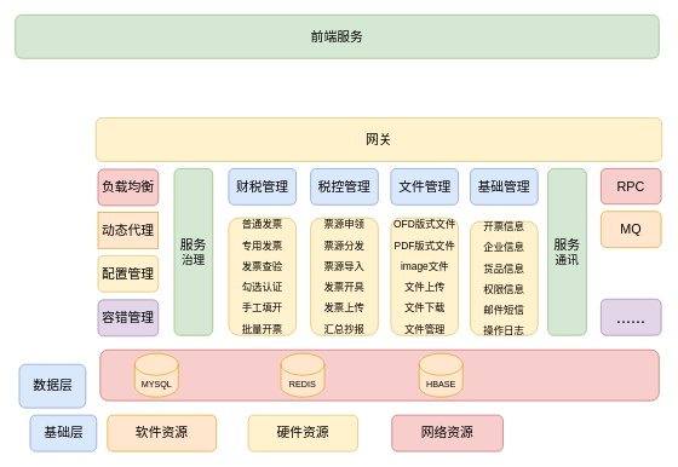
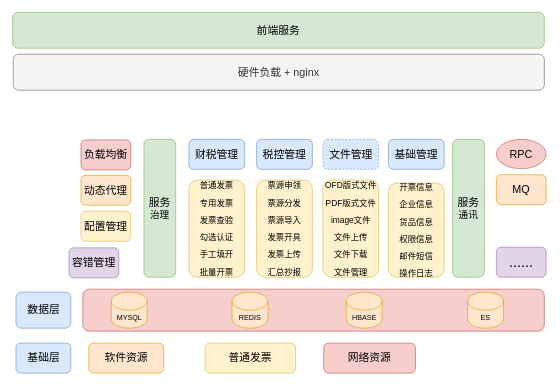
+ <mxCell id="21" value="&lt;font style=&quot;font-size: 18px&quot;&gt;硬件负载 + nginx&lt;/font&gt;" style="rounded=1;whiteSpace=wrap;html=1;fillColor=#f5f5f5;strokeColor=#666666;fontColor=#333333;" vertex="1" parent="1"><mxGeometry x="21" y="90" width="886" height="60" as="geometry" /></mxCell>
- <mxCell id="15" value="&lt;font style=&quot;font-size: 18px&quot;&gt;网关&lt;/font&gt;" style="rounded=1;whiteSpace=wrap;html=1;fillColor=#fff2cc;strokeColor=#d6b656;" vertex="1" parent="1"><mxGeometry x="131" y="162" width="780" height="60" as="geometry" /></mxCell>
- <mxCell id="24" value="&lt;font style=&quot;font-size: 18px&quot;&gt;RPC&lt;/font&gt;" style="rounded=1;whiteSpace=wrap;html=1;fillColor=#f8cecc;strokeColor=#b85450;" vertex="1" parent="1"><mxGeometry x="827" y="232" width="83" height="49" as="geometry" /></mxCell>
+ <mxCell id="24" value="&lt;font style=&quot;font-size: 18px&quot;&gt;RPC&lt;/font&gt;" style="ellipse;whiteSpace=wrap;html=1;fillColor=#f8cecc;strokeColor=#b85450;" vertex="1" parent="1"><mxGeometry x="827" y="232" width="83" height="49" as="geometry" /></mxCell>
- <mxCell id="8" value="&lt;font style=&quot;font-size: 18px&quot;&gt;文件管理&lt;/font&gt;" style="rounded=1;whiteSpace=wrap;html=1;fillColor=#dae8fc;strokeColor=#6c8ebf;" vertex="1" parent="1"><mxGeometry x="537.5" y="232" width="93" height="50" as="geometry" /></mxCell>
+ <mxCell id="8" value="&lt;font style=&quot;font-size: 18px&quot;&gt;文件管理&lt;/font&gt;" style="rounded=1;whiteSpace=wrap;html=1;fillColor=#dae8fc;strokeColor=#6c8ebf;dashed=1;" vertex="1" parent="1"><mxGeometry x="537.5" y="232" width="93" height="50" as="geometry" /></mxCell>
- <mxCell id="18" value="&lt;font style=&quot;font-size: 18px&quot;&gt;动态代理&lt;/font&gt;" style="whiteSpace=wrap;html=1;fillColor=#ffe6cc;strokeColor=#d79b00;rounded=0;" vertex="1" parent="1"><mxGeometry x="134" y="292" width="83" height="50" as="geometry" /></mxCell>
+ <mxCell id="18" value="&lt;font style=&quot;font-size: 18px&quot;&gt;动态代理&lt;/font&gt;" style="rounded=1;whiteSpace=wrap;html=1;fillColor=#ffe6cc;strokeColor=#d79b00;" vertex="1" parent="1"><mxGeometry x="134" y="292" width="83" height="50" as="geometry" /></mxCell>
- <mxCell id="20" value="&lt;font style=&quot;font-size: 18px&quot;&gt;容错管理&lt;/font&gt;" style="rounded=1;whiteSpace=wrap;html=1;fillColor=#e1d5e7;strokeColor=#9673a6;" vertex="1" parent="1"><mxGeometry x="134" y="413" width="83" height="50" as="geometry" /></mxCell>
+ <mxCell id="20" value="&lt;font style=&quot;font-size: 18px&quot;&gt;容错管理&lt;/font&gt;" style="rounded=1;whiteSpace=wrap;html=1;fillColor=#e1d5e7;strokeColor=#9673a6;" vertex="1" parent="1"><mxGeometry x="114" y="413" width="83" height="50" as="geometry" /></mxCell>
+ <mxCell id="13" value="ES" style="shape=cylinder3;whiteSpace=wrap;html=1;boundedLbl=1;backgroundOutline=1;size=15;fillColor=#ffe6cc;strokeColor=#d79b00;" vertex="1" parent="1"><mxGeometry x="779" y="487" width="60" height="60" as="geometry" /></mxCell>
- <mxCell id="31" value="&lt;font style=&quot;font-size: 18px&quot;&gt;数据层&lt;/font&gt;" style="rounded=1;whiteSpace=wrap;html=1;fillColor=#dae8fc;strokeColor=#6c8ebf;" vertex="1" parent="1"><mxGeometry x="25.5" y="502" width="91.5" height="60" as="geometry" /></mxCell>
+ <mxCell id="31" value="&lt;font style=&quot;font-size: 18px&quot;&gt;数据层&lt;/font&gt;" style="rounded=1;whiteSpace=wrap;html=1;fillColor=#dae8fc;strokeColor=#6c8ebf;" vertex="1" parent="1"><mxGeometry x="25.5" y="487" width="91.5" height="60" as="geometry" /></mxCell>
- <mxCell id="30" value="&lt;font style=&quot;font-size: 18px&quot;&gt;基础层&lt;/font&gt;" style="rounded=1;whiteSpace=wrap;html=1;fillColor=#dae8fc;strokeColor=#6c8ebf;" vertex="1" parent="1"><mxGeometry x="40.5" y="572" width="91.5" height="50" as="geometry" /></mxCell>
+ <mxCell id="30" value="&lt;font style=&quot;font-size: 18px&quot;&gt;基础层&lt;/font&gt;" style="rounded=1;whiteSpace=wrap;html=1;fillColor=#dae8fc;strokeColor=#6c8ebf;" vertex="1" parent="1"><mxGeometry x="25.5" y="572" width="91.5" height="50" as="geometry" /></mxCell>
- <mxCell id="27" value="&lt;font style=&quot;font-size: 18px&quot;&gt;软件资源&lt;/font&gt;" style="rounded=1;whiteSpace=wrap;html=1;fillColor=#ffe6cc;strokeColor=#d79b00;" vertex="1" parent="1"><mxGeometry x="147" y="572" width="150" height="50" as="geometry" /></mxCell>
+ <mxCell id="27" value="&lt;font style=&quot;font-size: 18px&quot;&gt;软件资源&lt;/font&gt;" style="rounded=1;whiteSpace=wrap;html=1;fillColor=#ffe6cc;strokeColor=#d79b00;" vertex="1" parent="1"><mxGeometry x="147" y="572" width="125" height="50" as="geometry" /></mxCell>
- <mxCell id="28" value="&lt;font style=&quot;font-size: 18px&quot;&gt;硬件资源&lt;/font&gt;" style="rounded=1;whiteSpace=wrap;html=1;fillColor=#fff2cc;strokeColor=#d6b656;" vertex="1" parent="1"><mxGeometry x="341" y="572" width="151" height="50" as="geometry" /></mxCell>
+ <mxCell id="28" value="&lt;font style=&quot;font-size: 18px&quot;&gt;普通发票&lt;/font&gt;" style="rounded=1;whiteSpace=wrap;html=1;fillColor=#fff2cc;strokeColor=#d6b656;" vertex="1" parent="1"><mxGeometry x="341" y="572" width="151" height="50" as="geometry" /></mxCell>
